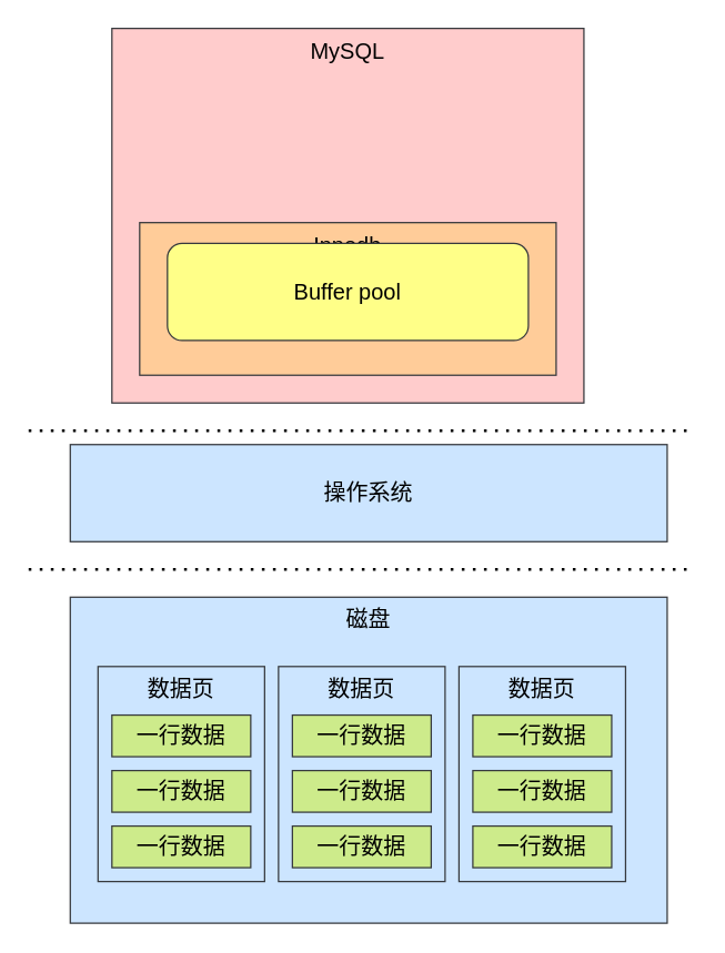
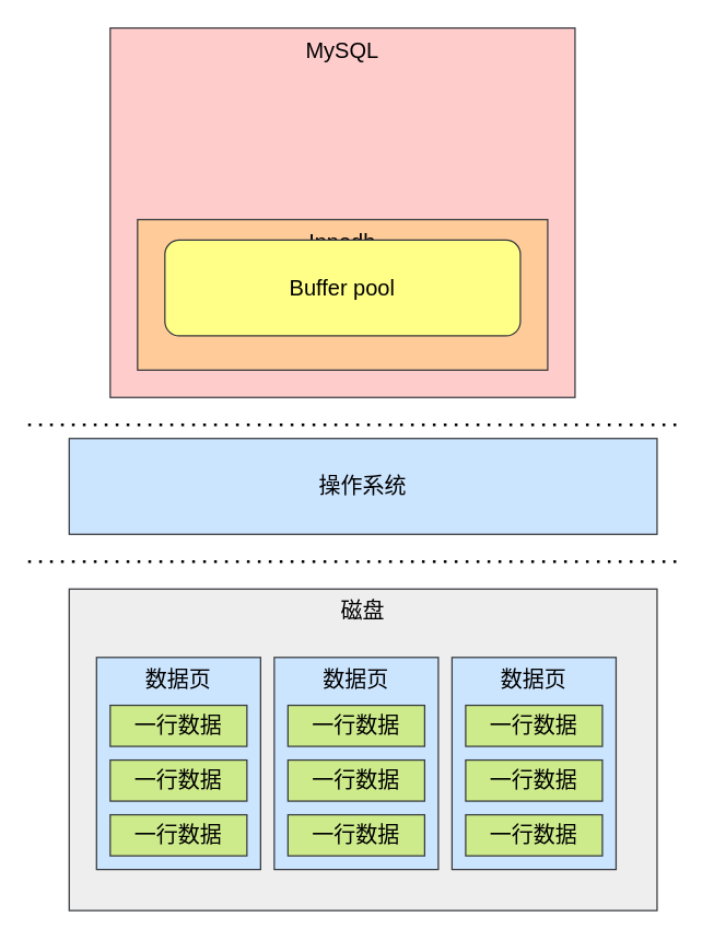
- <mxCell id="8" value="磁盘" style="rounded=0;whiteSpace=wrap;html=1;verticalAlign=top;fontSize=16;fillColor=#cce5ff;strokeColor=#36393d;" vertex="1" parent="1"><mxGeometry x="50" y="430" width="430" height="235" as="geometry" /></mxCell>
+ <mxCell id="8" value="磁盘" style="rounded=0;whiteSpace=wrap;html=1;verticalAlign=top;fontSize=16;fillColor=#eeeeee;strokeColor=#36393d;" vertex="1" parent="1"><mxGeometry x="50" y="430" width="430" height="235" as="geometry" /></mxCell>
